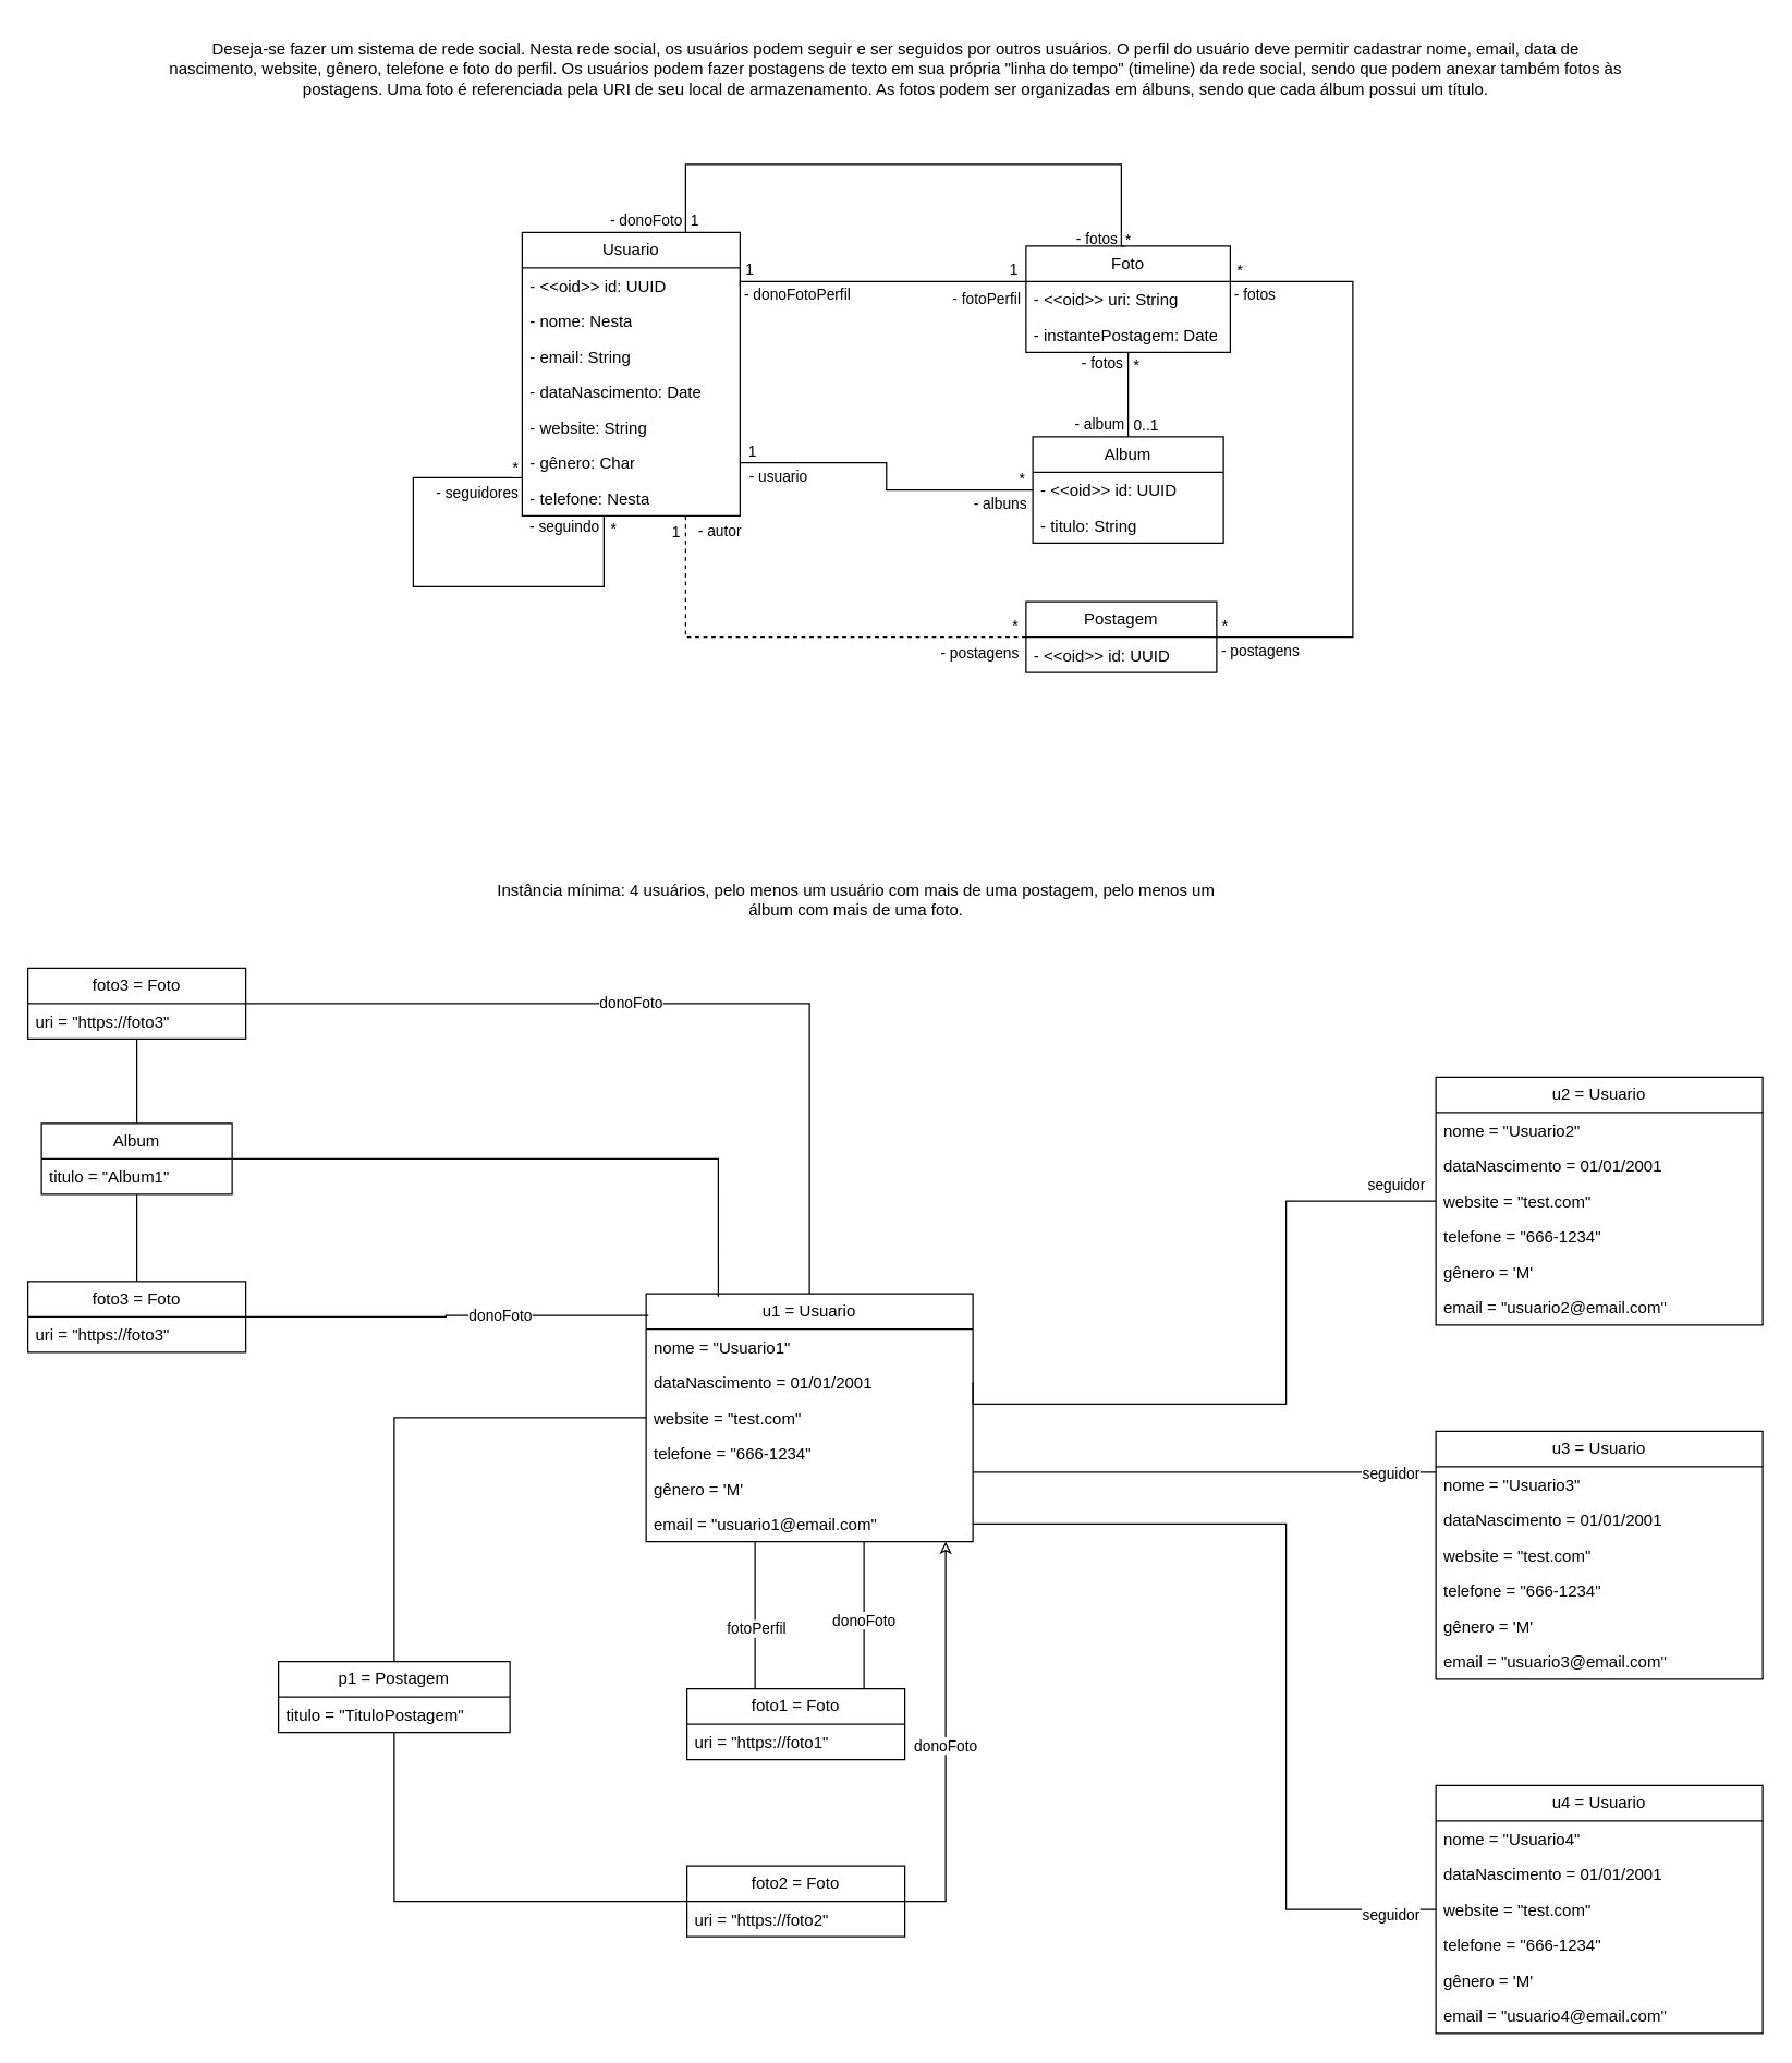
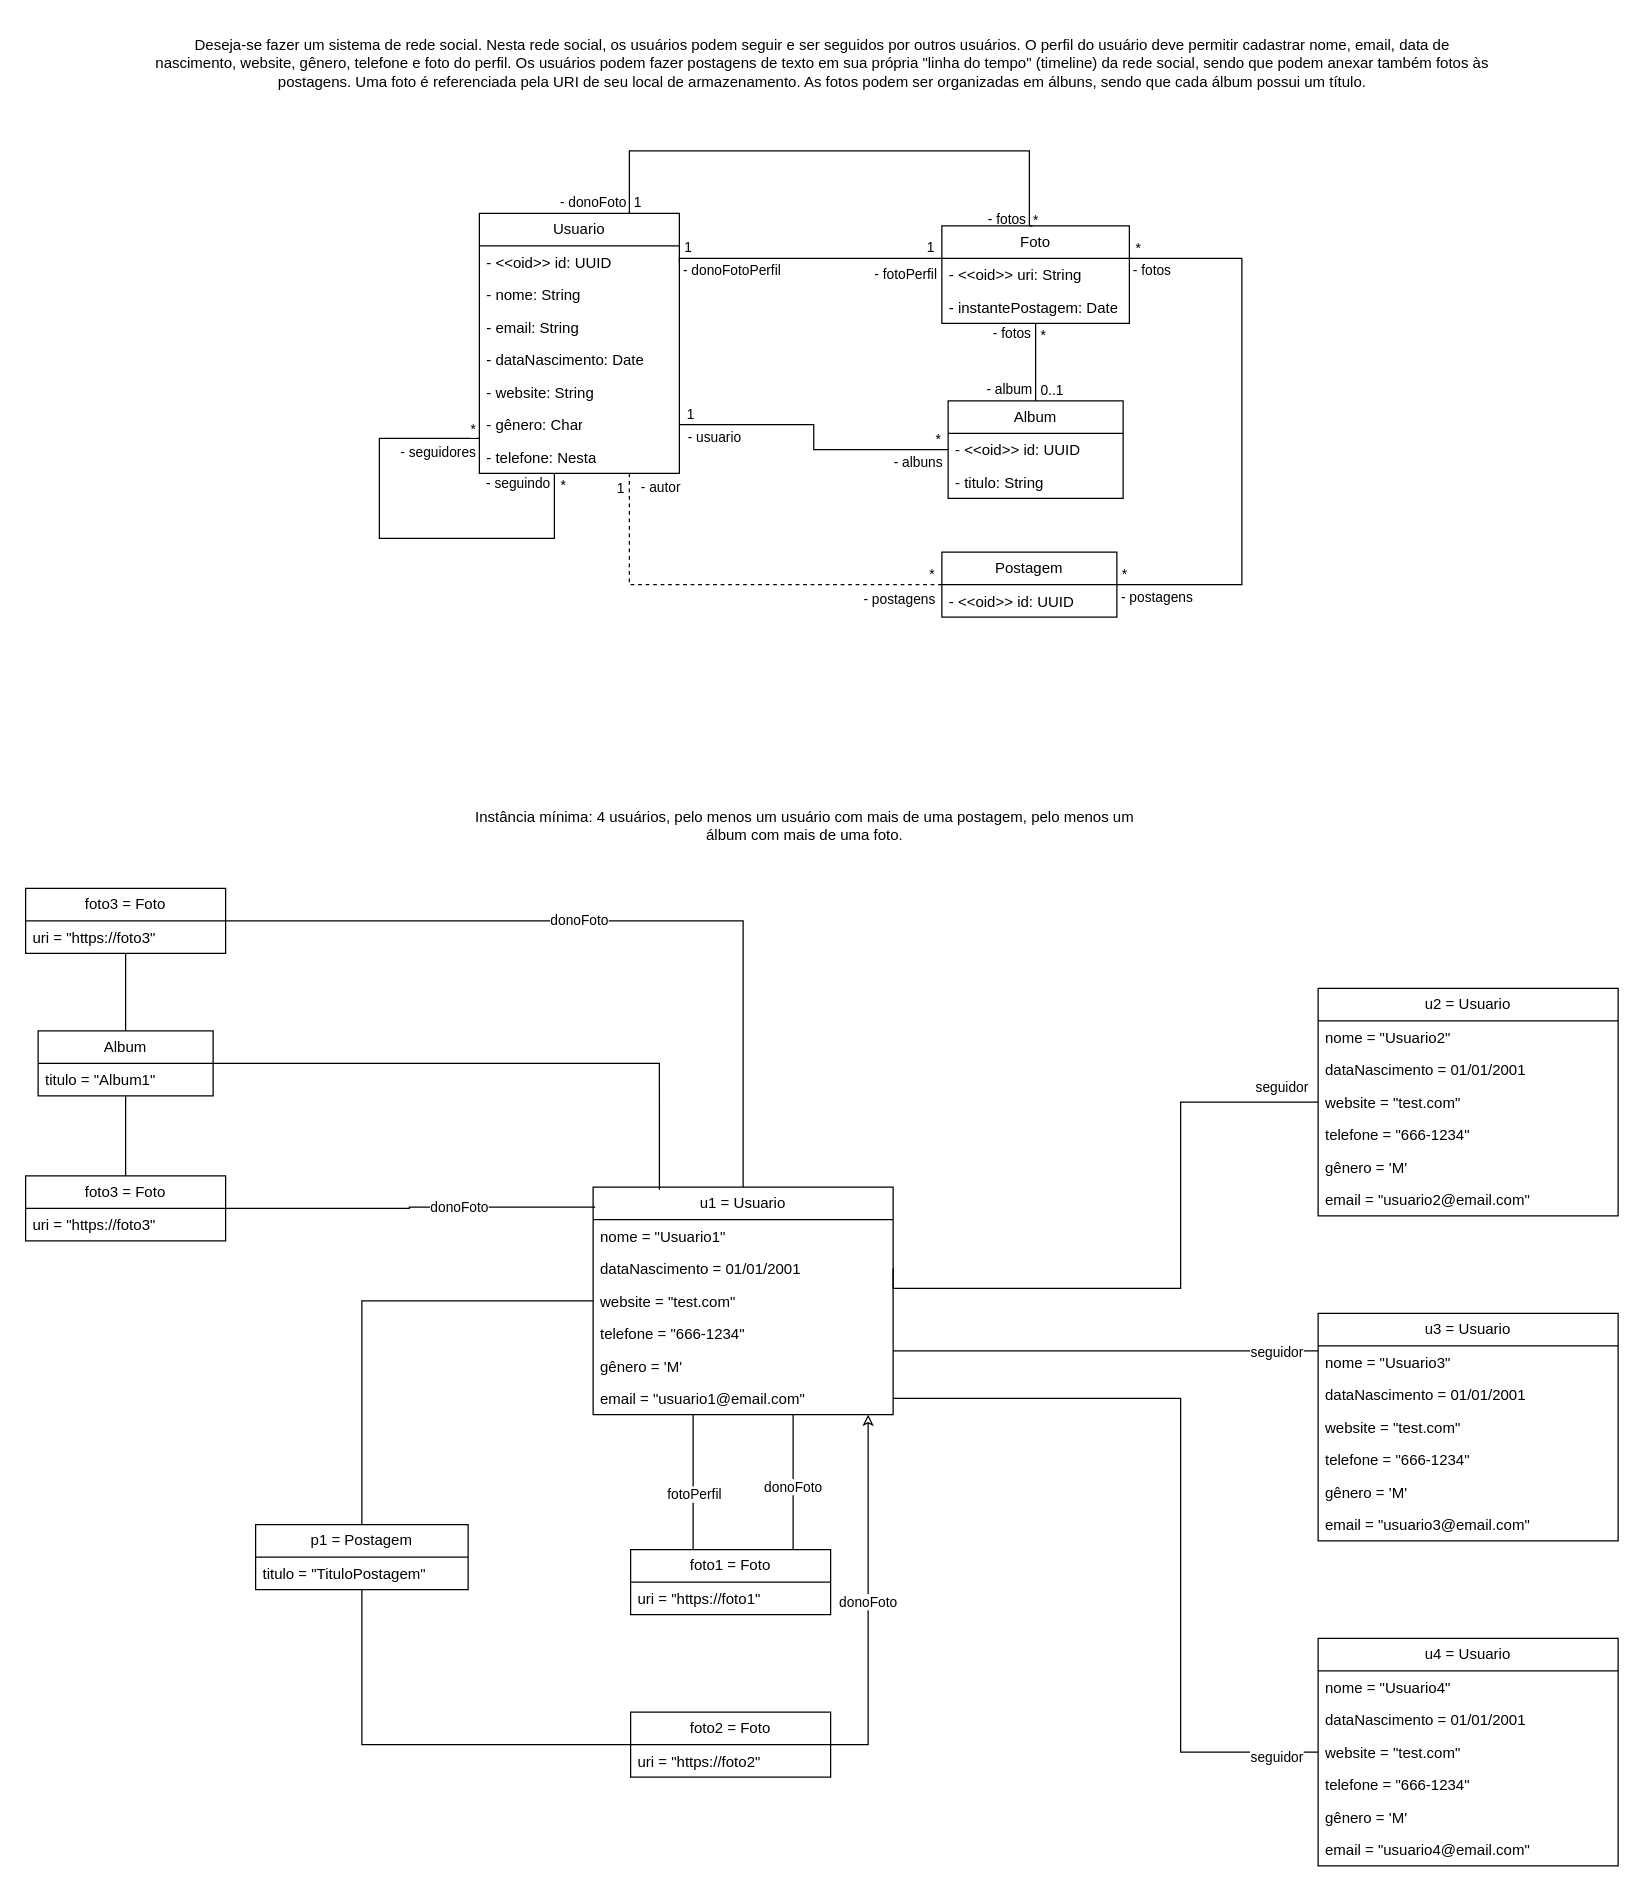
- <mxCell id="15" value="- nome: Nesta" style="text;strokeColor=none;fillColor=none;align=left;verticalAlign=top;spacingLeft=4;spacingRight=4;overflow=hidden;rotatable=0;points=[[0,0.5],[1,0.5]];portConstraint=eastwest;whiteSpace=wrap;html=1;" vertex="1" parent="13"><mxGeometry y="52" width="160" height="26" as="geometry" /></mxCell>
+ <mxCell id="15" value="- nome: String" style="text;strokeColor=none;fillColor=none;align=left;verticalAlign=top;spacingLeft=4;spacingRight=4;overflow=hidden;rotatable=0;points=[[0,0.5],[1,0.5]];portConstraint=eastwest;whiteSpace=wrap;html=1;" vertex="1" parent="13"><mxGeometry y="52" width="160" height="26" as="geometry" /></mxCell>
- <mxCell id="54" value="&lt;div&gt;Instância mínima: 4 usuários, pelo menos um usuário com mais de uma postagem, pelo menos um&lt;/div&gt;&lt;div&gt;álbum com mais de uma foto.&lt;/div&gt;" style="text;html=1;align=center;verticalAlign=middle;resizable=0;points=[];autosize=1;strokeColor=none;fillColor=none;" vertex="1" parent="1"><mxGeometry x="353" y="640" width="550" height="40" as="geometry" /></mxCell>
+ <mxCell id="54" value="&lt;div&gt;Instância mínima: 4 usuários, pelo menos um usuário com mais de uma postagem, pelo menos um&lt;/div&gt;&lt;div&gt;álbum com mais de uma foto.&lt;/div&gt;" style="text;html=1;align=center;verticalAlign=middle;resizable=0;points=[];autosize=1;strokeColor=none;fillColor=none;" vertex="1" parent="1"><mxGeometry x="368" y="640" width="550" height="40" as="geometry" /></mxCell>
